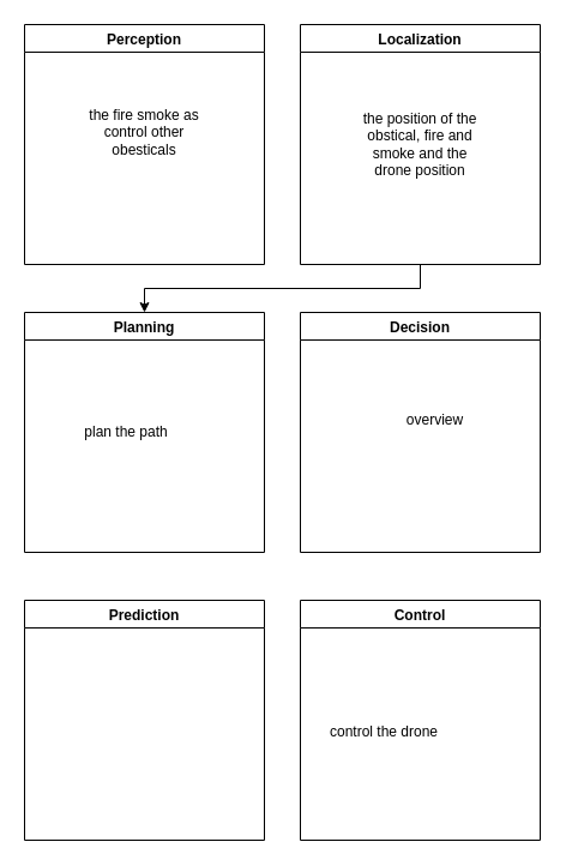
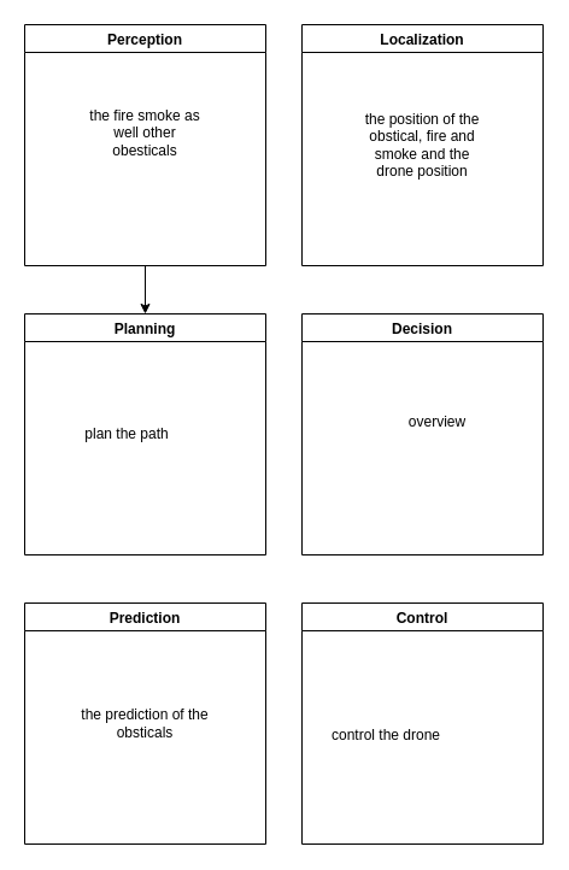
- <mxCell id="4" value="the fire smoke as control other obesticals" style="text;html=1;strokeColor=none;fillColor=none;align=center;verticalAlign=middle;whiteSpace=wrap;rounded=0;" vertex="1" parent="3"><mxGeometry x="46" y="60" width="108" height="60" as="geometry" /></mxCell>
+ <mxCell id="4" value="the fire smoke as well other obesticals" style="text;html=1;strokeColor=none;fillColor=none;align=center;verticalAlign=middle;whiteSpace=wrap;rounded=0;" vertex="1" parent="3"><mxGeometry x="46" y="60" width="108" height="60" as="geometry" /></mxCell>
+ <mxCell id="2" value="" style="edgeStyle=orthogonalEdgeStyle;rounded=0;sketch=0;orthogonalLoop=1;jettySize=auto;html=1;shadow=0;entryX=0.5;entryY=0;entryDx=0;entryDy=0;" edge="1" parent="1" source="3" target="7"><mxGeometry relative="1" as="geometry" /></mxCell>
- <mxCell id="5" style="edgeStyle=orthogonalEdgeStyle;rounded=0;sketch=0;orthogonalLoop=1;jettySize=auto;html=1;entryX=0.5;entryY=0;entryDx=0;entryDy=0;shadow=0;" edge="1" parent="1" source="6" target="7"><mxGeometry relative="1" as="geometry"><Array as="points"><mxPoint x="350" y="240" /><mxPoint x="120" y="240" /></Array></mxGeometry></mxCell>
+ <mxCell id="11" value="the prediction of the obsticals" style="text;html=1;strokeColor=none;fillColor=none;align=center;verticalAlign=middle;whiteSpace=wrap;rounded=0;" vertex="1" parent="10"><mxGeometry x="46" y="70" width="108" height="60" as="geometry" /></mxCell>
